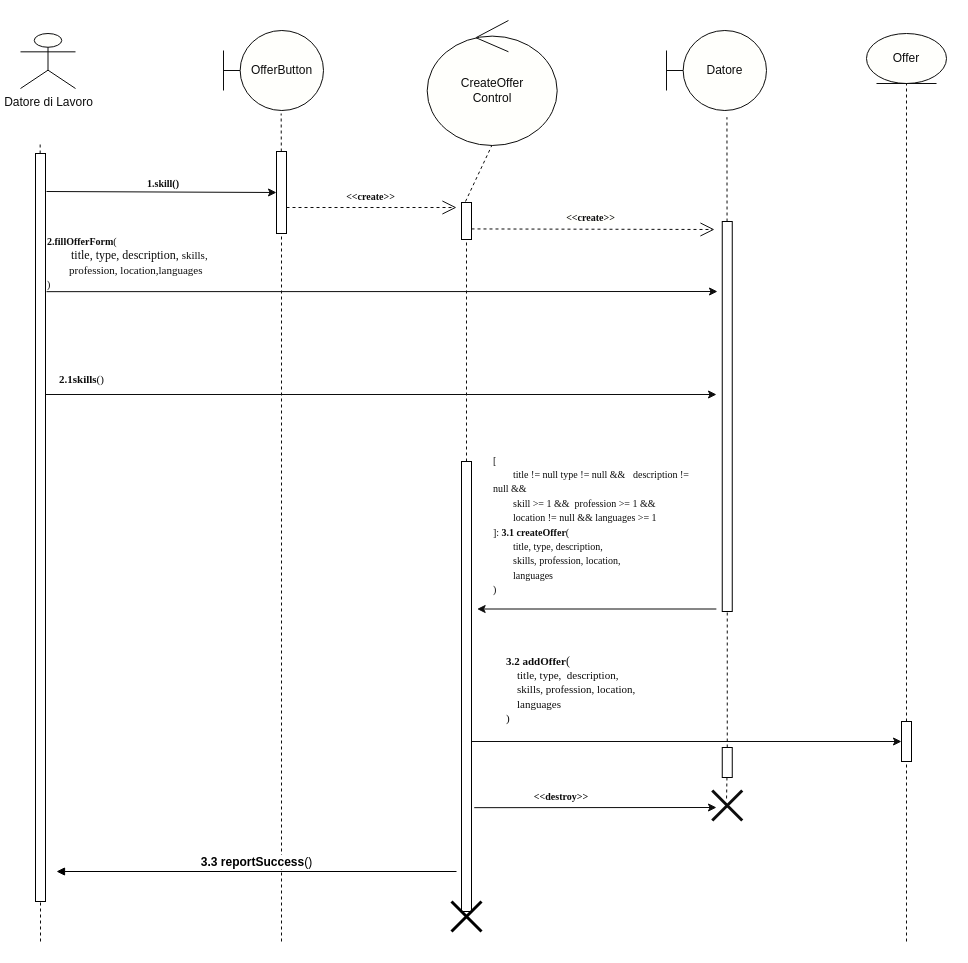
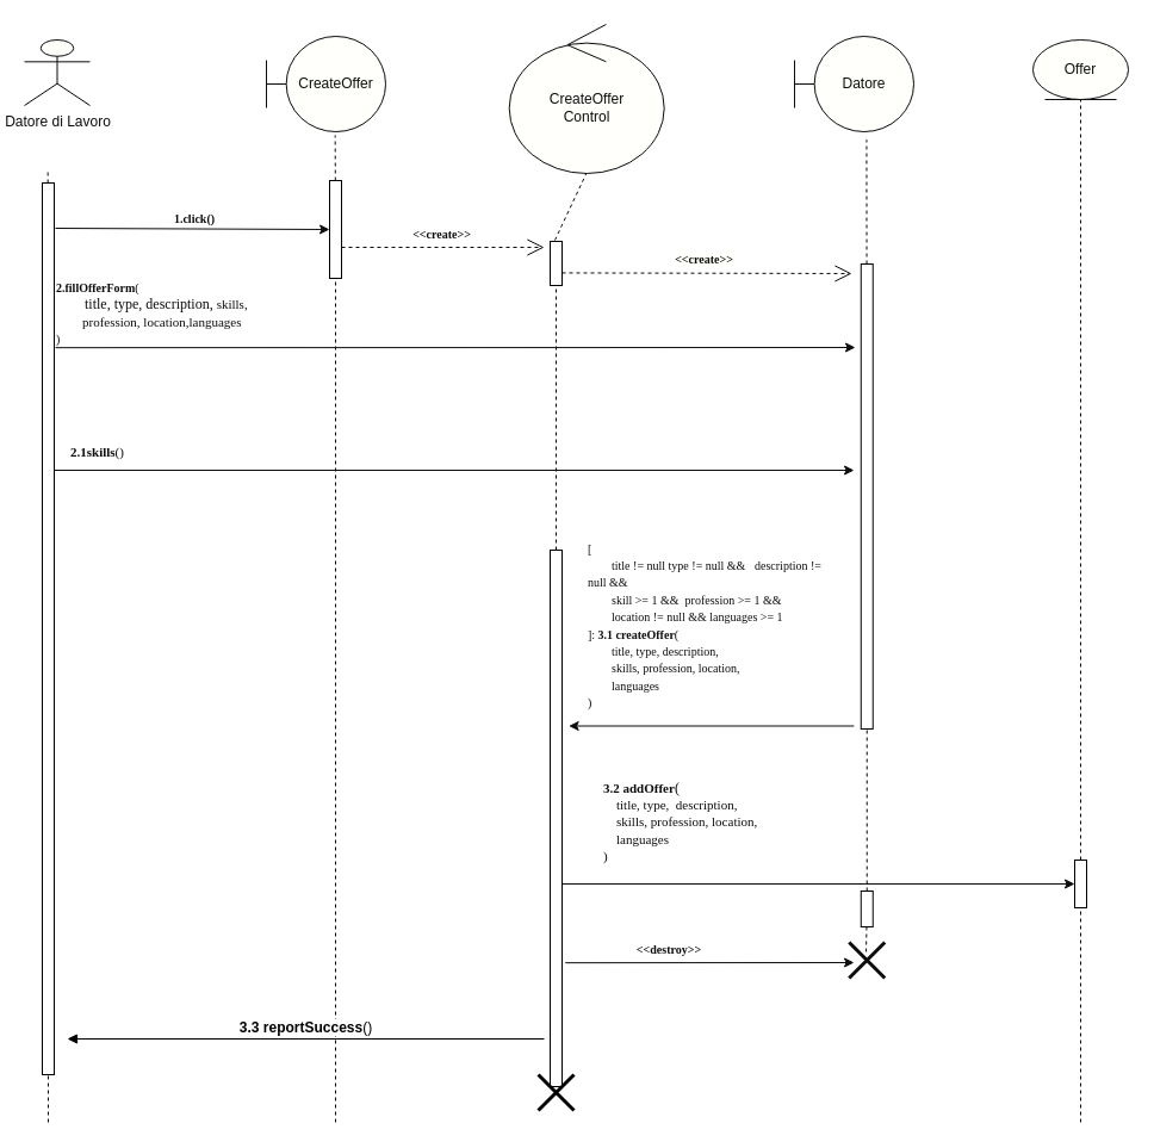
- <mxCell id="26" value="&lt;font color=&quot;#0d0d0d&quot;&gt;OfferButton&lt;/font&gt;" style="shape=umlBoundary;whiteSpace=wrap;html=1;strokeColor=#0D0D0D;fillColor=#FFFFFC;" parent="1" vertex="1"><mxGeometry x="223" y="30" width="100" height="80" as="geometry" /></mxCell>
+ <mxCell id="26" value="&lt;font color=&quot;#0d0d0d&quot;&gt;CreateOffer&lt;/font&gt;" style="shape=umlBoundary;whiteSpace=wrap;html=1;strokeColor=#0D0D0D;fillColor=#FFFFFC;" parent="1" vertex="1"><mxGeometry x="223" y="30" width="100" height="80" as="geometry" /></mxCell>
- <mxCell id="13" value="&lt;span style=&quot;font-size: 10px;&quot;&gt;&lt;b style=&quot;&quot;&gt;&lt;font face=&quot;Verdana&quot;&gt;1.skill()&lt;/font&gt;&lt;/b&gt;&lt;/span&gt;" style="text;html=1;strokeColor=none;fillColor=none;align=center;verticalAlign=middle;whiteSpace=wrap;rounded=0;fontColor=#0D0D0D;" parent="1" vertex="1"><mxGeometry x="142.75" y="177" width="40" height="11" as="geometry" /></mxCell>
+ <mxCell id="13" value="&lt;span style=&quot;font-size: 10px;&quot;&gt;&lt;b style=&quot;&quot;&gt;&lt;font face=&quot;Verdana&quot;&gt;1.click()&lt;/font&gt;&lt;/b&gt;&lt;/span&gt;" style="text;html=1;strokeColor=none;fillColor=none;align=center;verticalAlign=middle;whiteSpace=wrap;rounded=0;fontColor=#0D0D0D;" parent="1" vertex="1"><mxGeometry x="142.75" y="177" width="40" height="11" as="geometry" /></mxCell>
